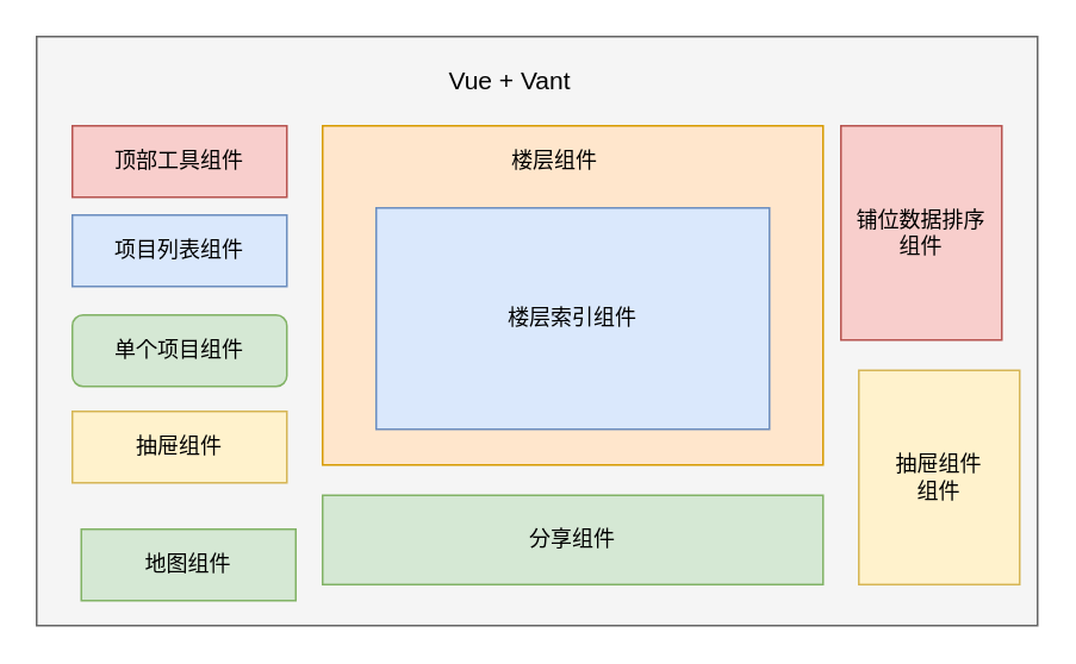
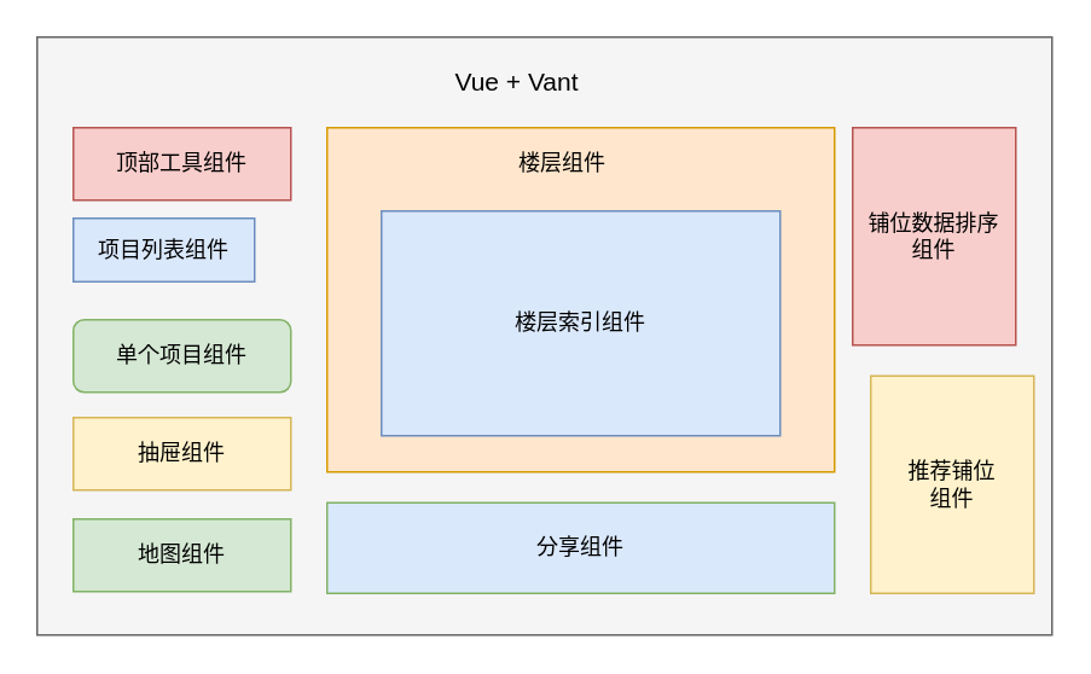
- <mxCell id="5" value="项目列表组件" style="rounded=0;whiteSpace=wrap;html=1;fillColor=#dae8fc;strokeColor=#6c8ebf;" vertex="1" parent="1"><mxGeometry x="40" y="120" width="120" height="40" as="geometry" /></mxCell>
+ <mxCell id="5" value="项目列表组件" style="rounded=0;whiteSpace=wrap;html=1;fillColor=#dae8fc;strokeColor=#6c8ebf;" vertex="1" parent="1"><mxGeometry x="40" y="120" width="100" height="35" as="geometry" /></mxCell>
- <mxCell id="12" value="抽屉组件&lt;br&gt;组件" style="rounded=0;whiteSpace=wrap;html=1;fillColor=#fff2cc;strokeColor=#d6b656;" vertex="1" parent="1"><mxGeometry x="480" y="207" width="90" height="120" as="geometry" /></mxCell>
+ <mxCell id="12" value="推荐铺位&lt;br&gt;组件" style="rounded=0;whiteSpace=wrap;html=1;fillColor=#fff2cc;strokeColor=#d6b656;" vertex="1" parent="1"><mxGeometry x="480" y="207" width="90" height="120" as="geometry" /></mxCell>
- <mxCell id="10" value="分享组件" style="rounded=0;whiteSpace=wrap;html=1;fillColor=#d5e8d4;strokeColor=#82b366;" vertex="1" parent="1"><mxGeometry x="180" y="277" width="280" height="50" as="geometry" /></mxCell>
+ <mxCell id="10" value="分享组件" style="rounded=0;whiteSpace=wrap;html=1;fillColor=#dae8fc;strokeColor=#82b366;" vertex="1" parent="1"><mxGeometry x="180" y="277" width="280" height="50" as="geometry" /></mxCell>
- <mxCell id="8" value="地图组件" style="rounded=0;whiteSpace=wrap;html=1;fillColor=#d5e8d4;strokeColor=#82b366;" vertex="1" parent="1"><mxGeometry x="45" y="296" width="120" height="40" as="geometry" /></mxCell>
+ <mxCell id="8" value="地图组件" style="rounded=0;whiteSpace=wrap;html=1;fillColor=#d5e8d4;strokeColor=#82b366;" vertex="1" parent="1"><mxGeometry x="40" y="286" width="120" height="40" as="geometry" /></mxCell>
